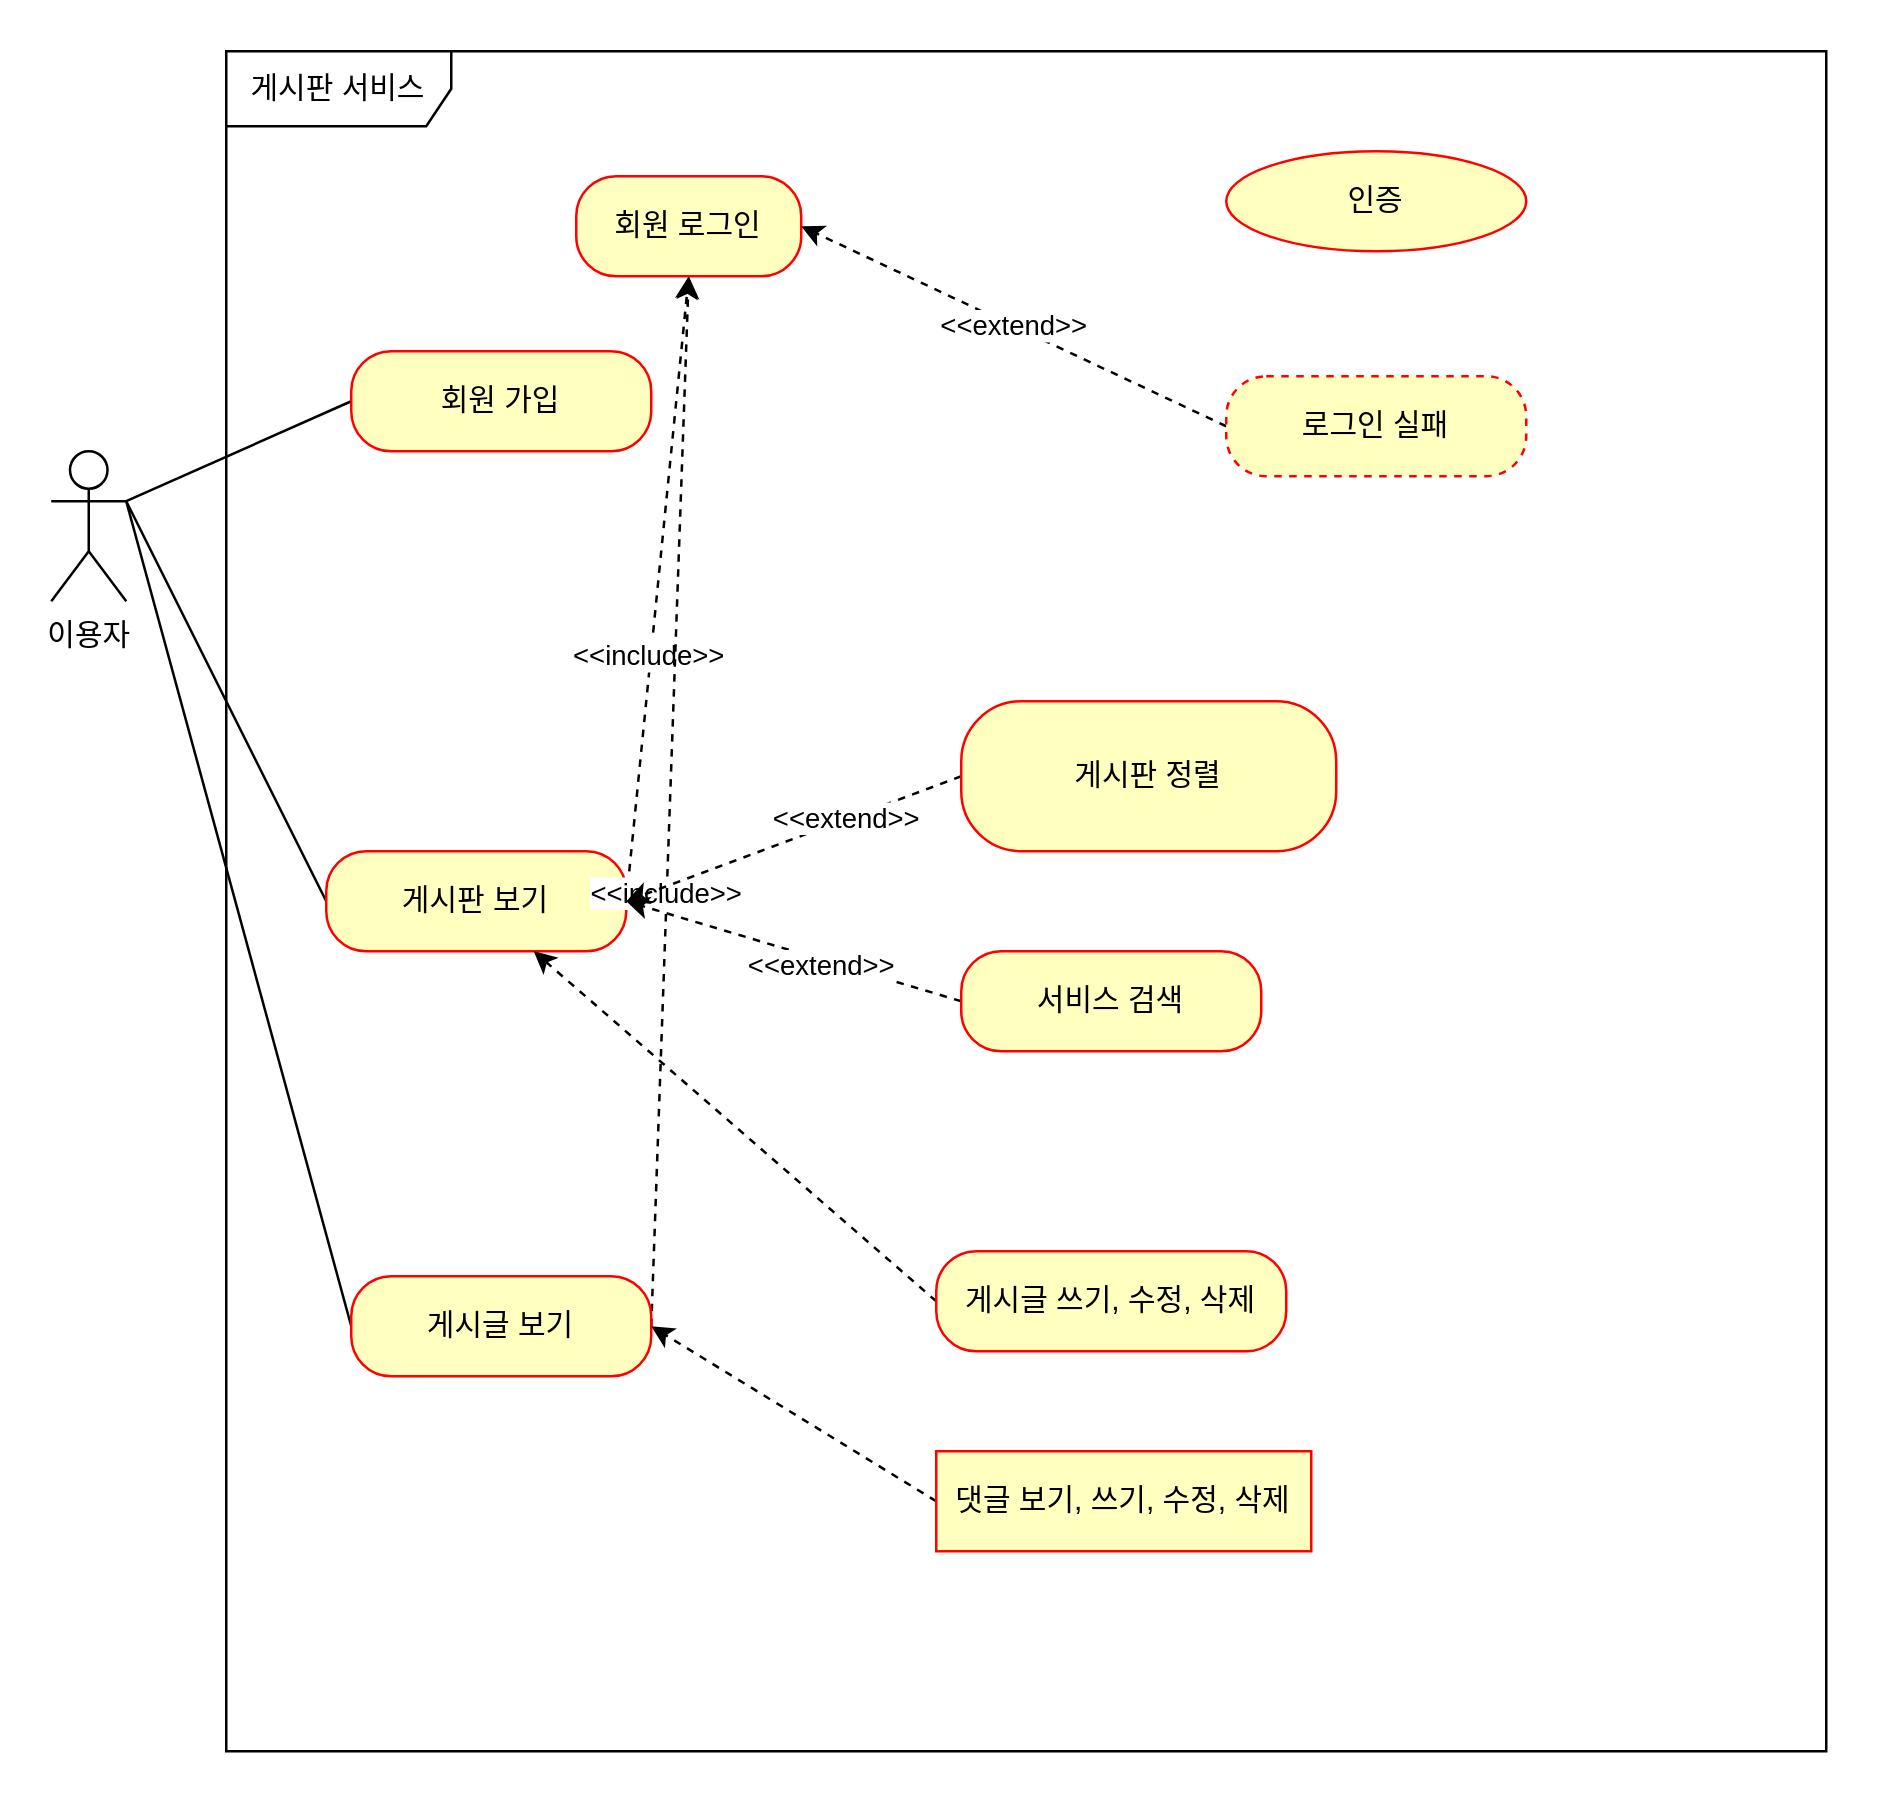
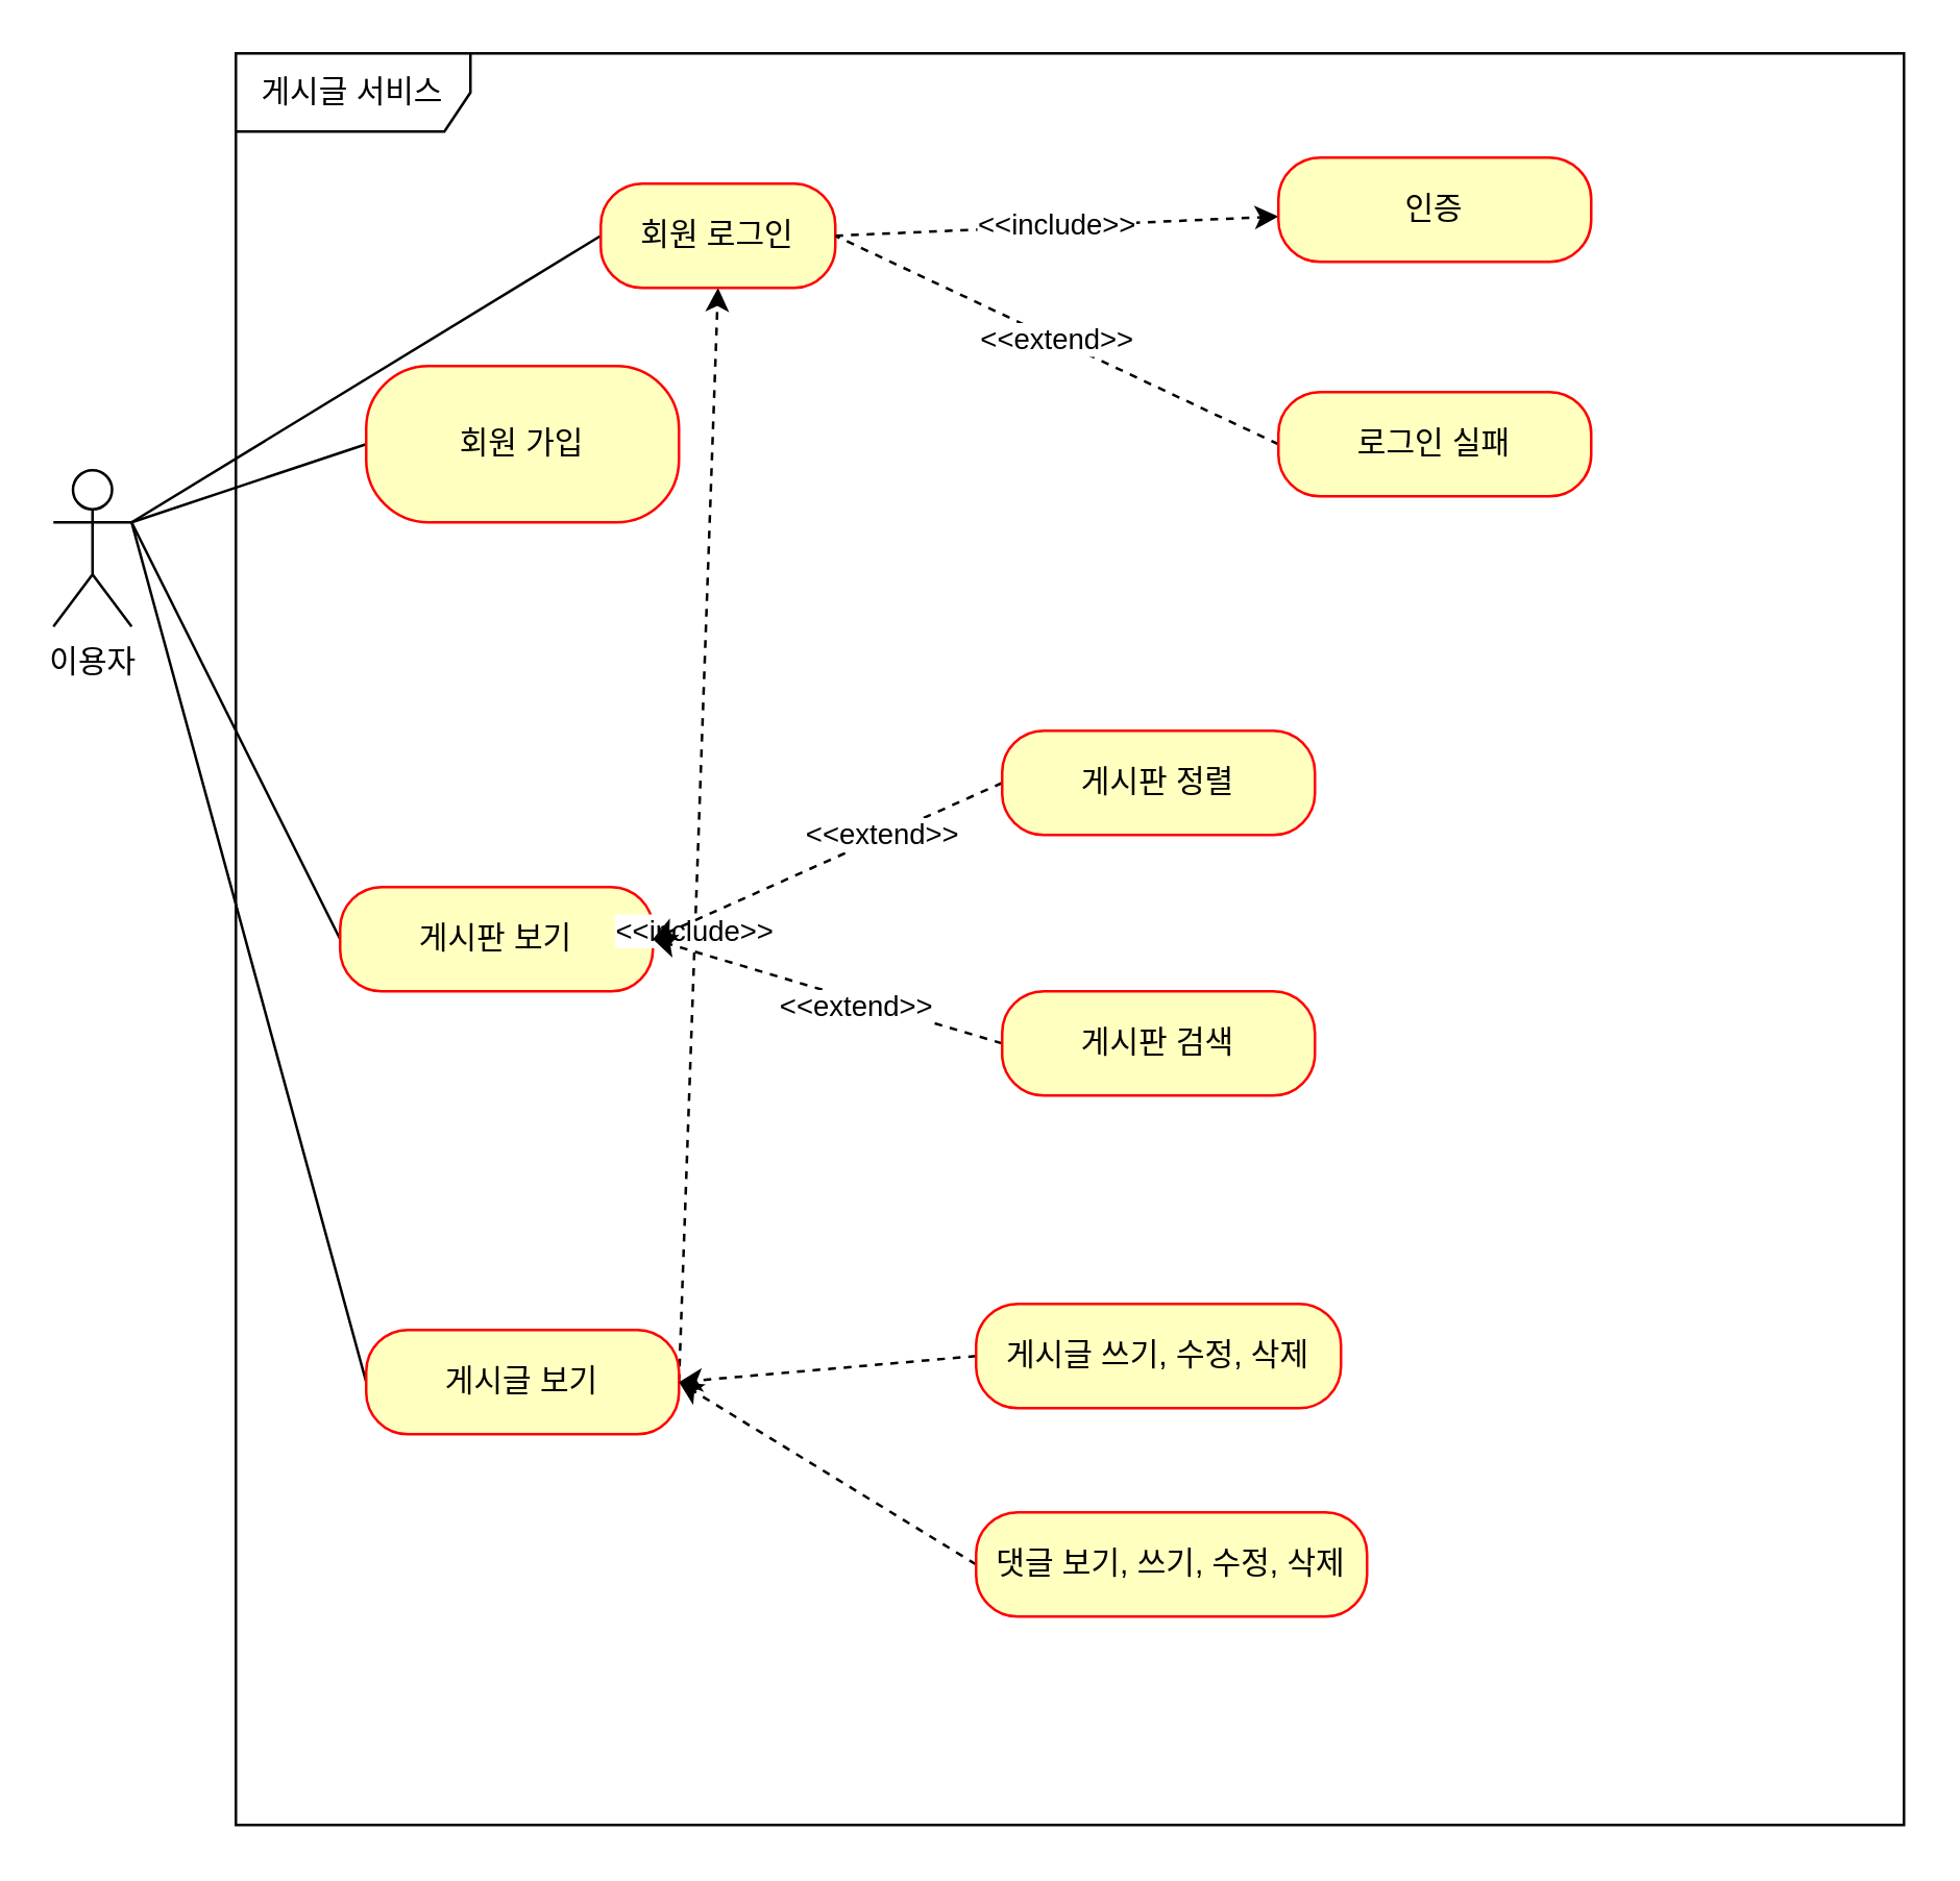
- <mxCell id="3" value="게시판 서비스" style="shape=umlFrame;whiteSpace=wrap;html=1;width=90;height=30;" vertex="1" parent="1"><mxGeometry x="90" y="20" width="640" height="680" as="geometry" /></mxCell>
+ <mxCell id="3" value="게시글 서비스" style="shape=umlFrame;whiteSpace=wrap;html=1;width=90;height=30;" vertex="1" parent="1"><mxGeometry x="90" y="20" width="640" height="680" as="geometry" /></mxCell>
- <mxCell id="17" value="인증" style="ellipse;whiteSpace=wrap;html=1;arcSize=40;fontColor=#000000;fillColor=#ffffc0;strokeColor=#ff0000;" vertex="1" parent="1"><mxGeometry x="490" y="60" width="120" height="40" as="geometry" /></mxCell>
+ <mxCell id="17" value="인증" style="rounded=1;whiteSpace=wrap;html=1;arcSize=40;fontColor=#000000;fillColor=#ffffc0;strokeColor=#ff0000;" vertex="1" parent="1"><mxGeometry x="490" y="60" width="120" height="40" as="geometry" /></mxCell>
+ <mxCell id="15" value="&amp;lt;&amp;lt;include&amp;gt;&amp;gt;" style="edgeStyle=none;rounded=0;orthogonalLoop=1;jettySize=auto;html=1;exitX=1;exitY=0.5;exitDx=0;exitDy=0;endArrow=classic;endFill=1;dashed=1;" edge="1" parent="1" source="16" target="17"><mxGeometry relative="1" as="geometry" /></mxCell>
- <mxCell id="18" value="&amp;lt;&amp;lt;extend&amp;gt;&amp;gt;" style="edgeStyle=none;rounded=0;orthogonalLoop=1;jettySize=auto;html=1;exitX=0;exitY=0.5;exitDx=0;exitDy=0;entryX=1;entryY=0.5;entryDx=0;entryDy=0;dashed=1;endArrow=classic;endFill=1;" edge="1" parent="1" source="19" target="16"><mxGeometry relative="1" as="geometry" /></mxCell>
+ <mxCell id="18" value="&amp;lt;&amp;lt;extend&amp;gt;&amp;gt;" style="edgeStyle=none;rounded=0;orthogonalLoop=1;jettySize=auto;html=1;exitX=0;exitY=0.5;exitDx=0;exitDy=0;entryX=1;entryY=0.5;entryDx=0;entryDy=0;dashed=1;endArrow=none;endFill=1;" edge="1" parent="1" source="19" target="16"><mxGeometry relative="1" as="geometry" /></mxCell>
+ <mxCell id="14" style="rounded=0;orthogonalLoop=1;jettySize=auto;html=1;exitX=0;exitY=0.5;exitDx=0;exitDy=0;entryX=1;entryY=0.333;entryDx=0;entryDy=0;entryPerimeter=0;endArrow=none;endFill=0;" edge="1" parent="1" source="16" target="2"><mxGeometry relative="1" as="geometry" /></mxCell>
- <mxCell id="5" value="회원 가입" style="rounded=1;whiteSpace=wrap;html=1;arcSize=40;fontColor=#000000;fillColor=#ffffc0;strokeColor=#ff0000;" vertex="1" parent="1"><mxGeometry x="140" y="140" width="120" height="40" as="geometry" /></mxCell>
+ <mxCell id="5" value="회원 가입" style="rounded=1;whiteSpace=wrap;html=1;arcSize=40;fontColor=#000000;fillColor=#ffffc0;strokeColor=#ff0000;" vertex="1" parent="1"><mxGeometry x="140" y="140" width="120" height="60" as="geometry" /></mxCell>
- <mxCell id="19" value="로그인 실패" style="rounded=1;whiteSpace=wrap;html=1;arcSize=40;fontColor=#000000;fillColor=#ffffc0;strokeColor=#ff0000;dashed=1;" vertex="1" parent="1"><mxGeometry x="490" y="150" width="120" height="40" as="geometry" /></mxCell>
+ <mxCell id="19" value="로그인 실패" style="rounded=1;whiteSpace=wrap;html=1;arcSize=40;fontColor=#000000;fillColor=#ffffc0;strokeColor=#ff0000;" vertex="1" parent="1"><mxGeometry x="490" y="150" width="120" height="40" as="geometry" /></mxCell>
- <mxCell id="7" style="rounded=0;orthogonalLoop=1;jettySize=auto;html=1;exitX=1;exitY=0.5;exitDx=0;exitDy=0;entryX=0.5;entryY=1;entryDx=0;entryDy=0;dashed=1;endArrow=classic;endFill=1;" edge="1" parent="1" source="9" target="16"><mxGeometry relative="1" as="geometry" /></mxCell>
- <mxCell id="8" value="&amp;lt;&amp;lt;include&amp;gt;&amp;gt;" style="edgeLabel;html=1;align=center;verticalAlign=middle;resizable=0;points=[];" vertex="1" connectable="0" parent="7"><mxGeometry x="-0.209" y="1" relative="1" as="geometry"><mxPoint as="offset" /></mxGeometry></mxCell>
- <mxCell id="22" value="게시판 정렬" style="rounded=1;whiteSpace=wrap;html=1;arcSize=40;fontColor=#000000;fillColor=#ffffc0;strokeColor=#ff0000;" vertex="1" parent="1"><mxGeometry x="384" y="280" width="150" height="60" as="geometry" /></mxCell>
+ <mxCell id="22" value="게시판 정렬" style="rounded=1;whiteSpace=wrap;html=1;arcSize=40;fontColor=#000000;fillColor=#ffffc0;strokeColor=#ff0000;" vertex="1" parent="1"><mxGeometry x="384" y="280" width="120" height="40" as="geometry" /></mxCell>
- <mxCell id="25" value="서비스 검색" style="rounded=1;whiteSpace=wrap;html=1;arcSize=40;fontColor=#000000;fillColor=#ffffc0;strokeColor=#ff0000;" vertex="1" parent="1"><mxGeometry x="384" y="380" width="120" height="40" as="geometry" /></mxCell>
+ <mxCell id="25" value="게시판 검색" style="rounded=1;whiteSpace=wrap;html=1;arcSize=40;fontColor=#000000;fillColor=#ffffc0;strokeColor=#ff0000;" vertex="1" parent="1"><mxGeometry x="384" y="380" width="120" height="40" as="geometry" /></mxCell>
- <mxCell id="26" style="edgeStyle=none;rounded=0;orthogonalLoop=1;jettySize=auto;html=1;exitX=0;exitY=0.5;exitDx=0;exitDy=0;dashed=1;endArrow=classic;endFill=1;" edge="1" parent="1" source="27" target="9"><mxGeometry relative="1" as="geometry" /></mxCell>
+ <mxCell id="26" style="edgeStyle=none;rounded=0;orthogonalLoop=1;jettySize=auto;html=1;exitX=0;exitY=0.5;exitDx=0;exitDy=0;entryX=1;entryY=0.5;entryDx=0;entryDy=0;dashed=1;endArrow=classic;endFill=1;" edge="1" parent="1" source="27" target="13"><mxGeometry relative="1" as="geometry" /></mxCell>
- <mxCell id="29" value="댓글 보기, 쓰기, 수정, 삭제" style="whiteSpace=wrap;html=1;arcSize=40;fontColor=#000000;fillColor=#ffffc0;strokeColor=#ff0000;rounded=0;" vertex="1" parent="1"><mxGeometry x="374" y="580" width="150" height="40" as="geometry" /></mxCell>
+ <mxCell id="29" value="댓글 보기, 쓰기, 수정, 삭제" style="rounded=1;whiteSpace=wrap;html=1;arcSize=40;fontColor=#000000;fillColor=#ffffc0;strokeColor=#ff0000;" vertex="1" parent="1"><mxGeometry x="374" y="580" width="150" height="40" as="geometry" /></mxCell>
